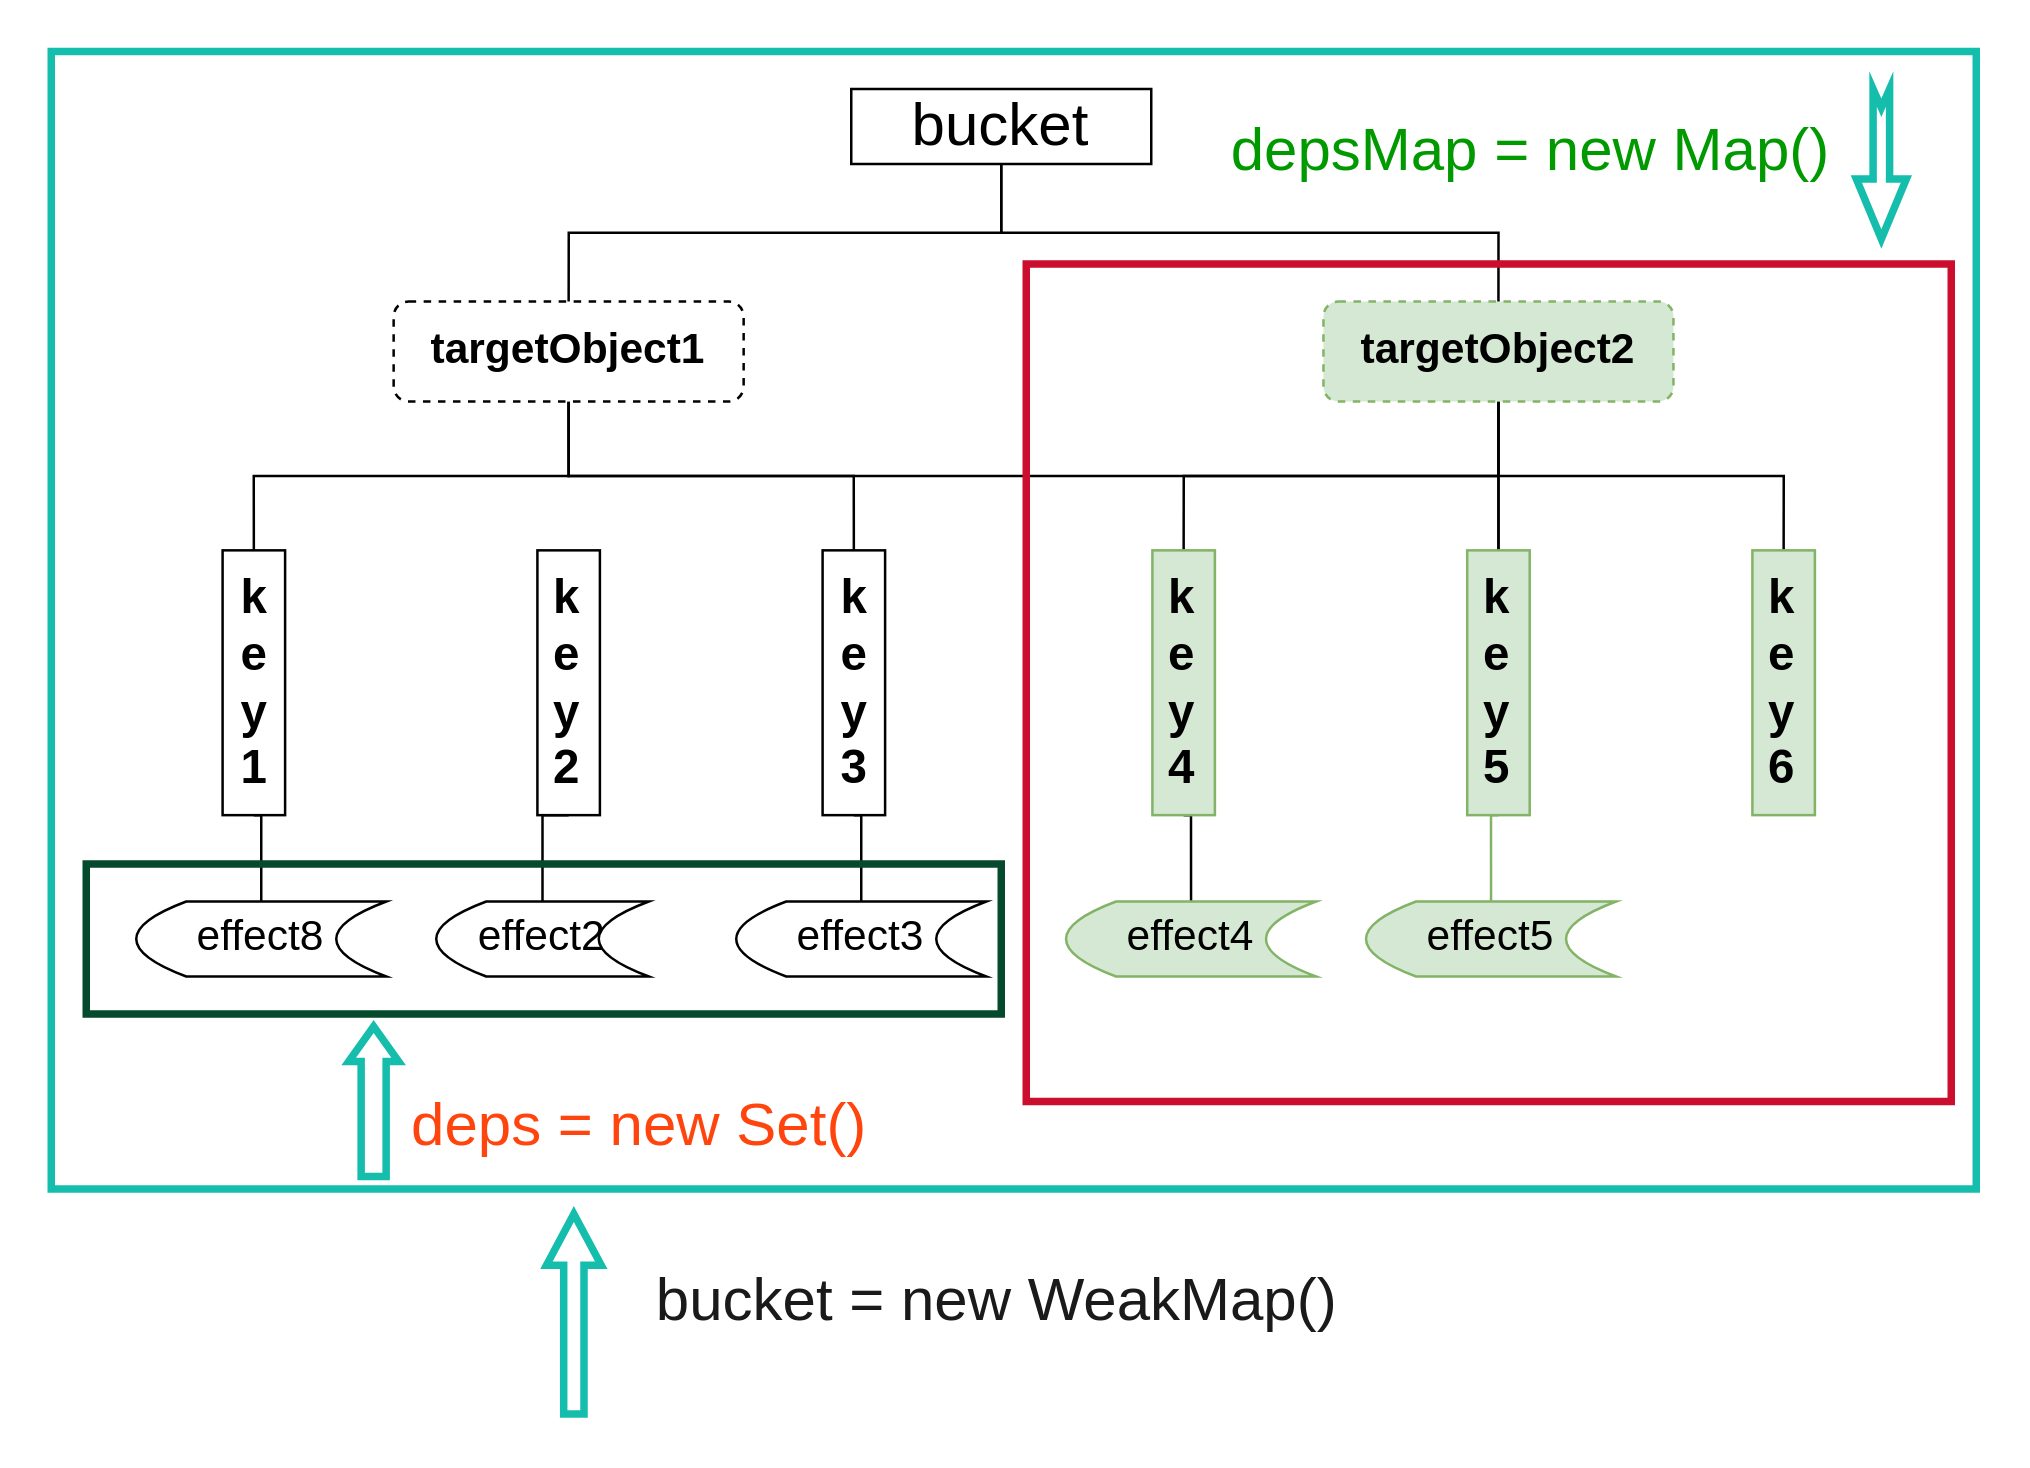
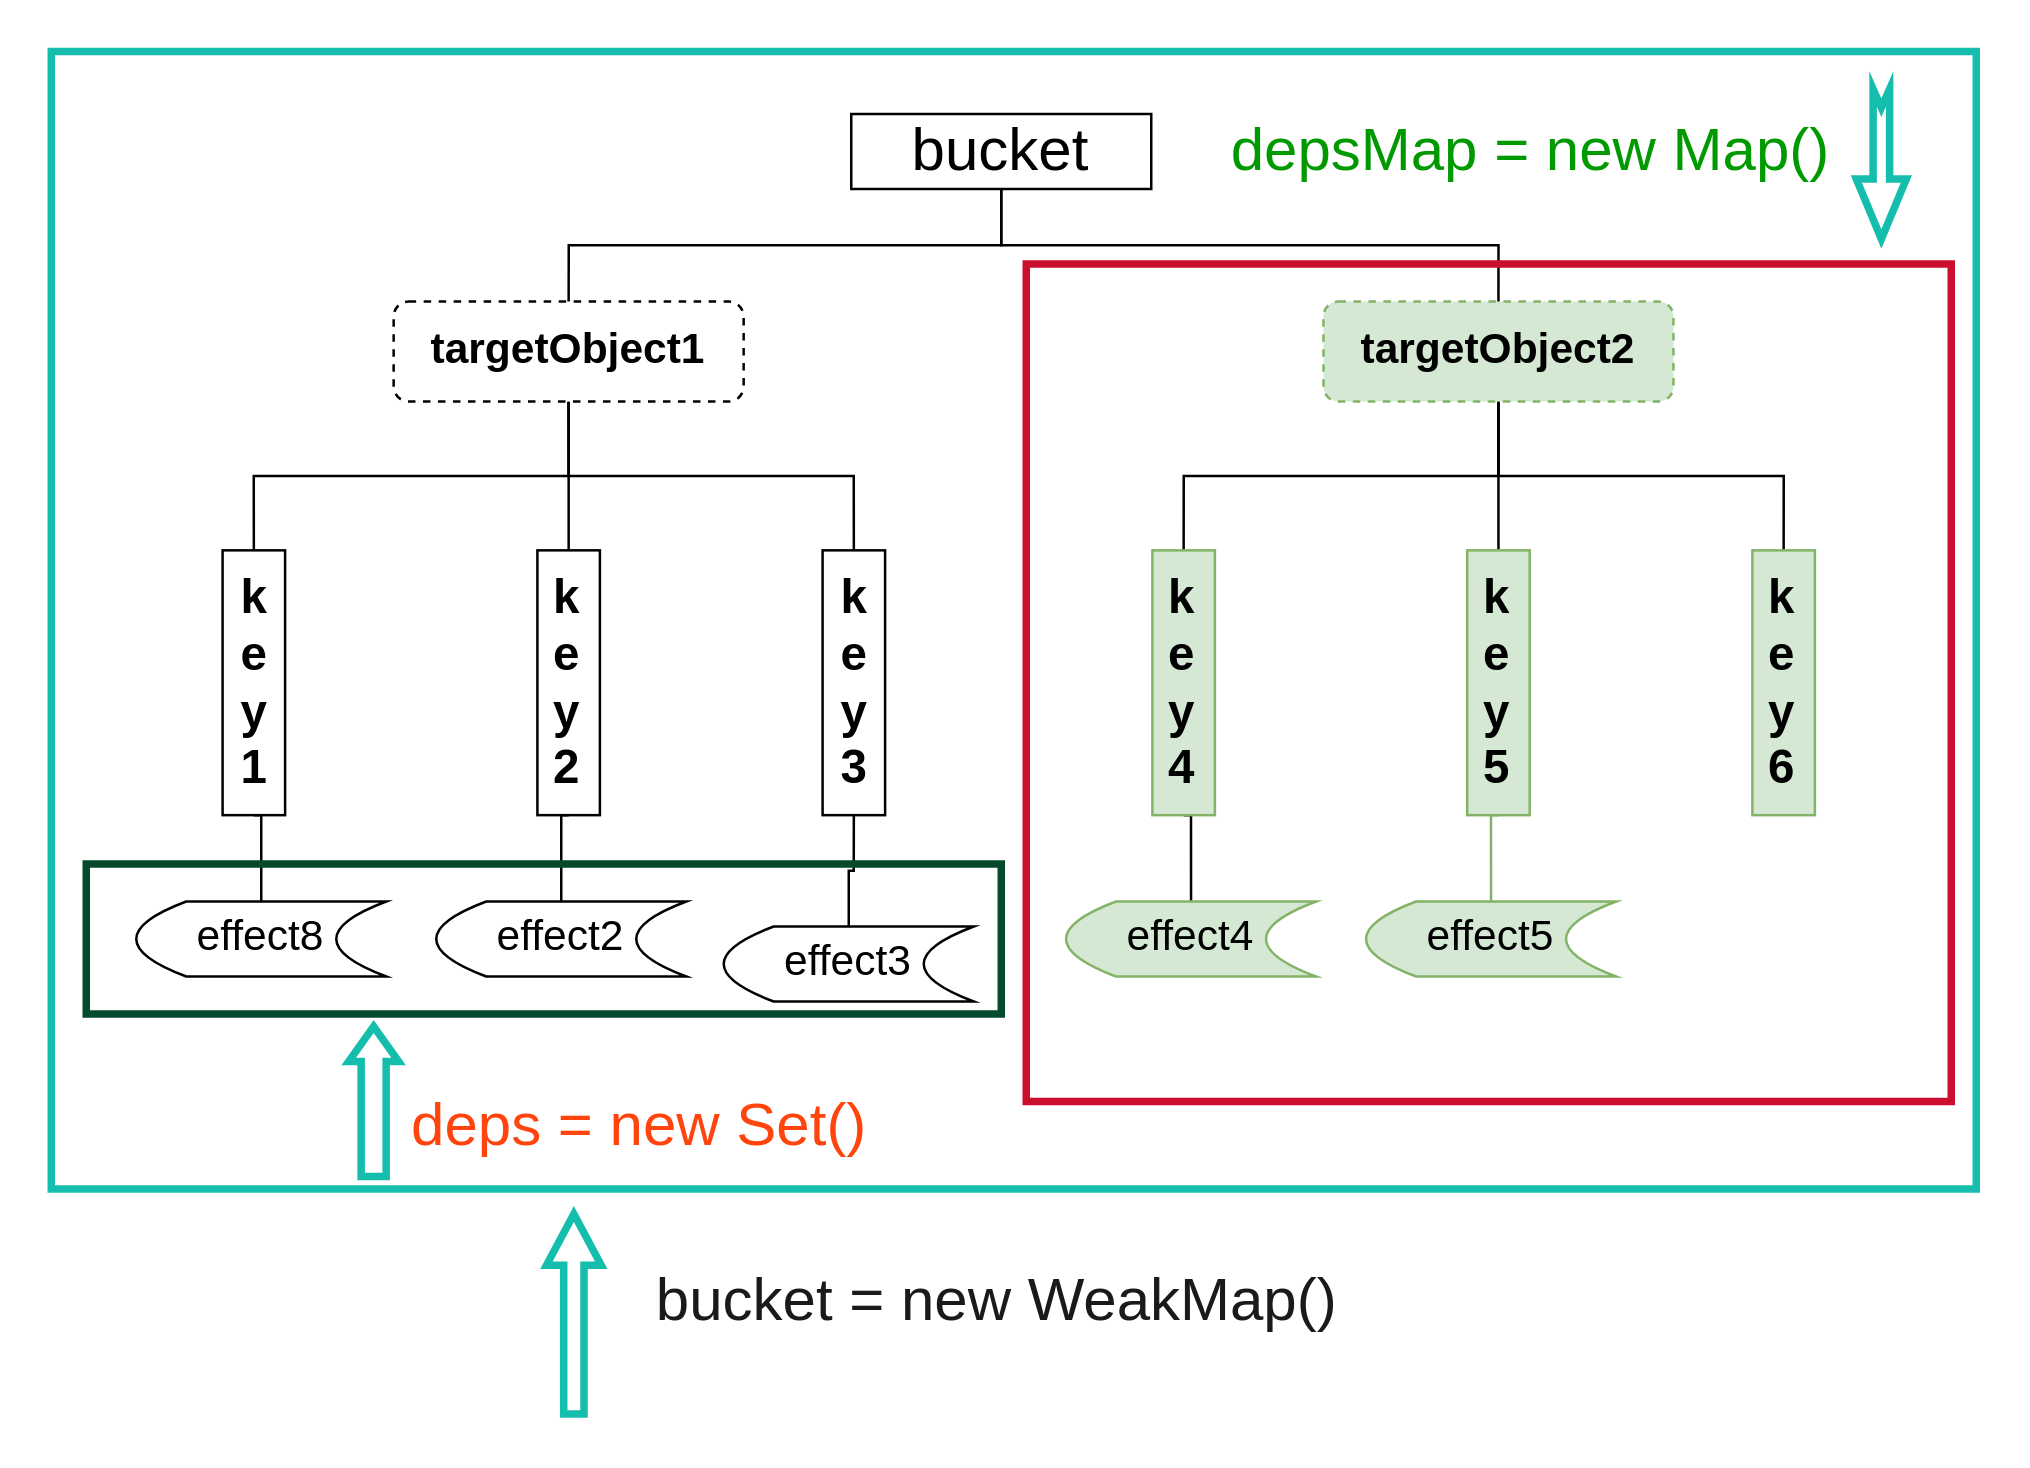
- <mxCell id="28" value="bucket" style="rounded=0;whiteSpace=wrap;html=1;fontSize=24;" vertex="1" parent="1"><mxGeometry x="340" y="35" width="120" height="30" as="geometry" /></mxCell>
+ <mxCell id="28" value="bucket" style="rounded=0;whiteSpace=wrap;html=1;fontSize=24;" vertex="1" parent="1"><mxGeometry x="340" y="45" width="120" height="30" as="geometry" /></mxCell>
- <mxCell id="2" style="edgeStyle=orthogonalEdgeStyle;rounded=0;orthogonalLoop=1;jettySize=auto;html=1;exitX=0.5;exitY=1;exitDx=0;exitDy=0;fontSize=17;endArrow=none;endFill=0;" edge="1" parent="1" source="5" target="22"><mxGeometry relative="1" as="geometry" /></mxCell>
+ <mxCell id="2" style="edgeStyle=orthogonalEdgeStyle;rounded=0;orthogonalLoop=1;jettySize=auto;html=1;exitX=0.5;exitY=1;exitDx=0;exitDy=0;entryX=0;entryY=0.5;entryDx=0;entryDy=0;fontSize=17;endArrow=none;endFill=0;" edge="1" parent="1" source="5" target="9"><mxGeometry relative="1" as="geometry" /></mxCell>
- <mxCell id="13" value="effect2" style="shape=dataStorage;whiteSpace=wrap;html=1;fixedSize=1;fontSize=17;" vertex="1" parent="1"><mxGeometry x="174" y="360" width="85" height="30" as="geometry" /></mxCell>
+ <mxCell id="13" value="effect2" style="shape=dataStorage;whiteSpace=wrap;html=1;fixedSize=1;fontSize=17;" vertex="1" parent="1"><mxGeometry x="174" y="360" width="100" height="30" as="geometry" /></mxCell>
- <mxCell id="14" value="effect3" style="shape=dataStorage;whiteSpace=wrap;html=1;fixedSize=1;fontSize=17;" vertex="1" parent="1"><mxGeometry x="294" y="360" width="100" height="30" as="geometry" /></mxCell>
+ <mxCell id="14" value="effect3" style="shape=dataStorage;whiteSpace=wrap;html=1;fixedSize=1;fontSize=17;" vertex="1" parent="1"><mxGeometry x="289" y="370" width="100" height="30" as="geometry" /></mxCell>
